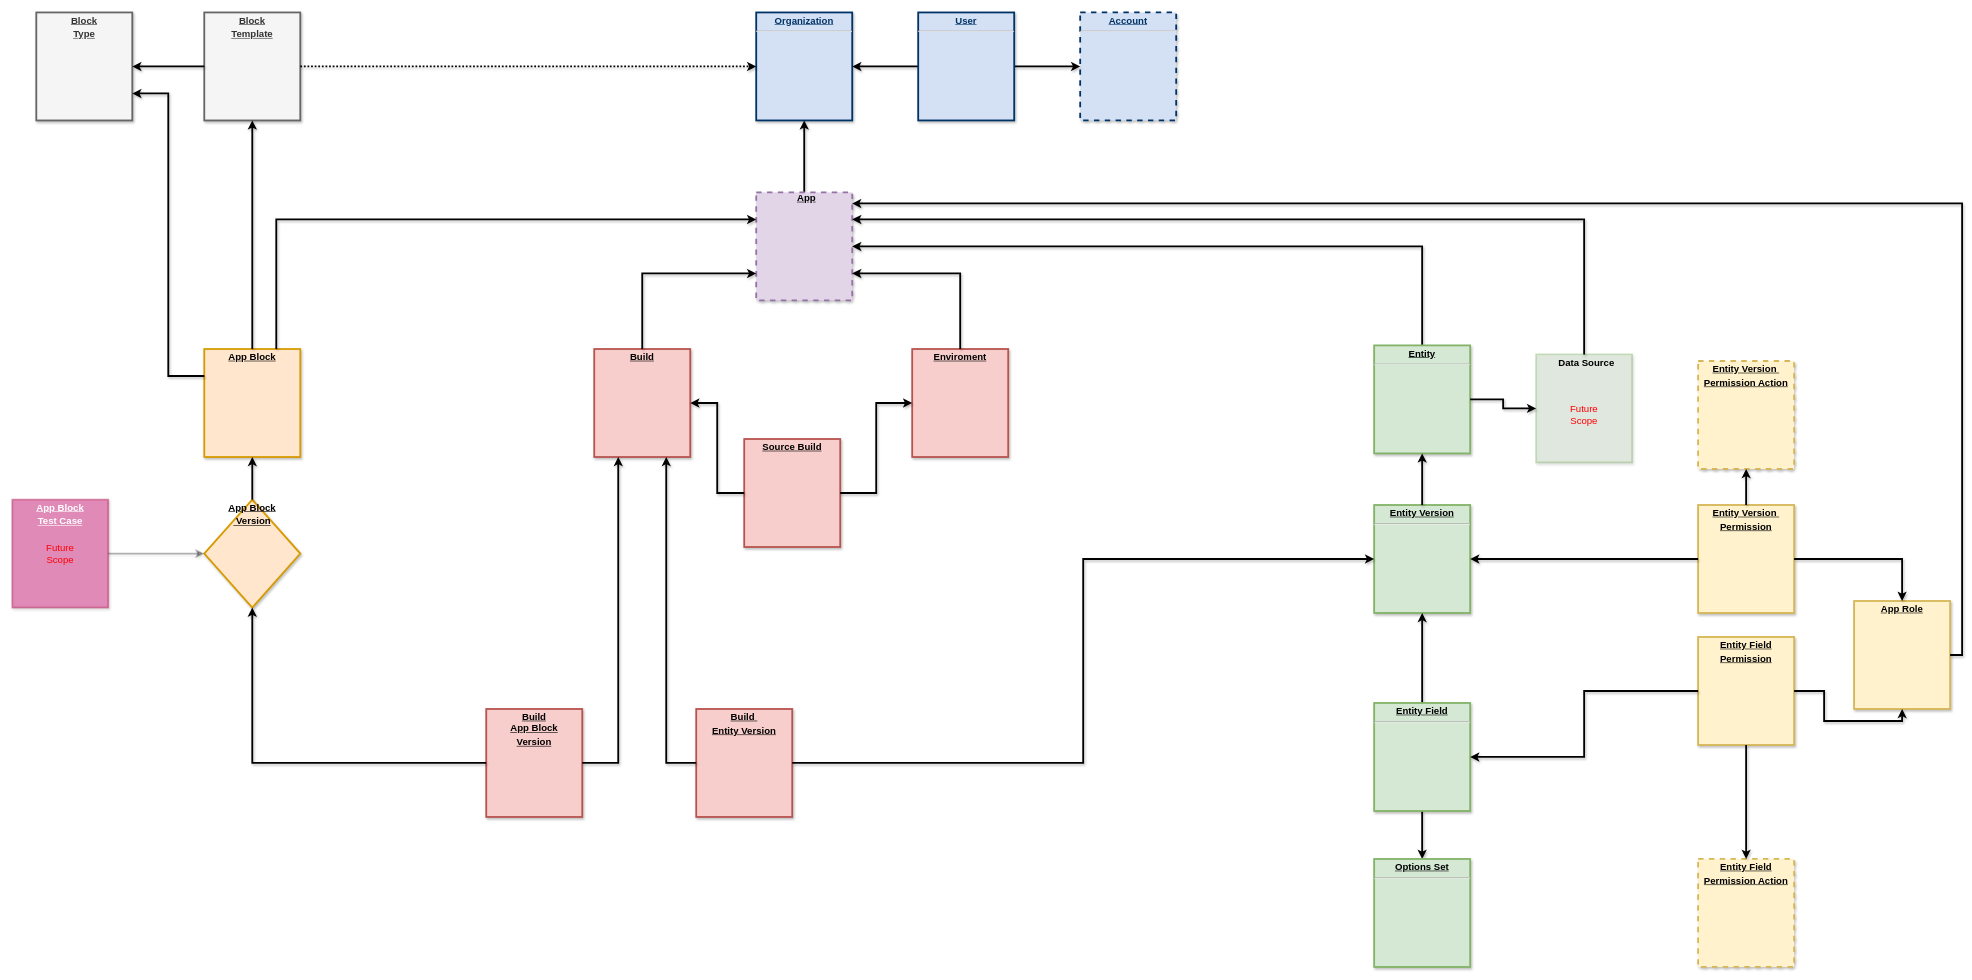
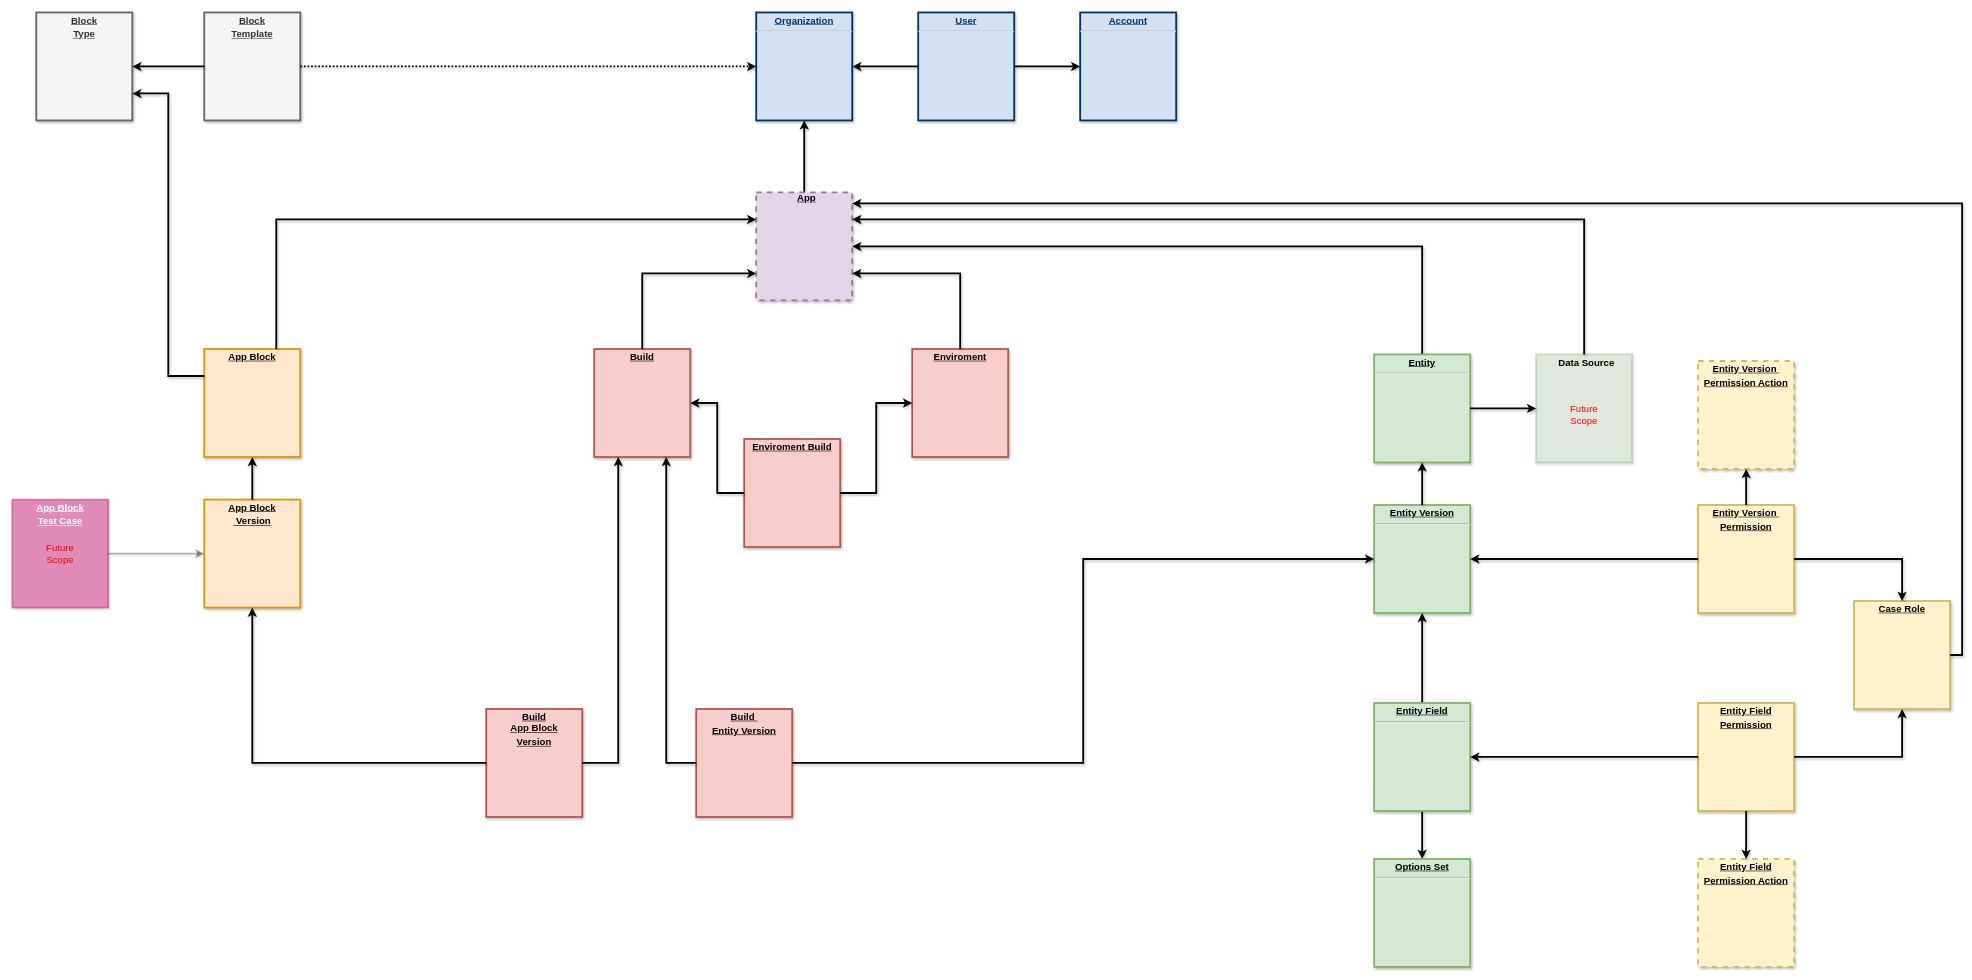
- <mxCell id="2" value="&lt;p style=&quot;margin: 4px 0px 0px; text-decoration: underline; font-size: 16px;&quot;&gt;&lt;strong style=&quot;font-size: 16px;&quot;&gt;Account&lt;/strong&gt;&lt;/p&gt;&lt;hr style=&quot;font-size: 16px;&quot;&gt;&lt;p style=&quot;margin: 0px 0px 0px 8px; font-size: 16px;&quot;&gt;&lt;br style=&quot;font-size: 16px;&quot;&gt;&lt;/p&gt;" style="verticalAlign=top;align=center;overflow=fill;fontSize=16;fontFamily=Helvetica;html=1;strokeColor=#003366;shadow=1;fillColor=#D4E1F5;fontColor=#003366;strokeWidth=3;labelPosition=center;verticalLabelPosition=middle;comic=0;dashed=1;" parent="1" vertex="1"><mxGeometry x="1800" y="20" width="160.0" height="180" as="geometry" /></mxCell>
+ <mxCell id="2" value="&lt;p style=&quot;margin: 4px 0px 0px; text-decoration: underline; font-size: 16px;&quot;&gt;&lt;strong style=&quot;font-size: 16px;&quot;&gt;Account&lt;/strong&gt;&lt;/p&gt;&lt;hr style=&quot;font-size: 16px;&quot;&gt;&lt;p style=&quot;margin: 0px 0px 0px 8px; font-size: 16px;&quot;&gt;&lt;br style=&quot;font-size: 16px;&quot;&gt;&lt;/p&gt;" style="verticalAlign=top;align=center;overflow=fill;fontSize=16;fontFamily=Helvetica;html=1;strokeColor=#003366;shadow=1;fillColor=#D4E1F5;fontColor=#003366;strokeWidth=3;labelPosition=center;verticalLabelPosition=middle;comic=0;" parent="1" vertex="1"><mxGeometry x="1800" y="20" width="160.0" height="180" as="geometry" /></mxCell>
- <mxCell id="35" style="edgeStyle=orthogonalEdgeStyle;rounded=0;orthogonalLoop=1;jettySize=auto;html=1;strokeWidth=3;exitX=0.5;exitY=0;exitDx=0;exitDy=0;fontSize=16;verticalAlign=top;labelPosition=center;verticalLabelPosition=middle;align=center;shadow=1;comic=0;" parent="1" source="16" target="34" edge="1"><mxGeometry relative="1" as="geometry"><mxPoint x="510" y="681" as="sourcePoint" /><mxPoint x="630" y="681" as="targetPoint" /></mxGeometry></mxCell>
- <mxCell id="10" value="&lt;p style=&quot;margin: 4px 0px 0px; text-decoration: underline; font-size: 16px;&quot;&gt;&lt;strong style=&quot;font-size: 16px;&quot;&gt;Entity&lt;/strong&gt;&lt;/p&gt;&lt;hr style=&quot;font-size: 16px;&quot;&gt;&lt;p style=&quot;margin: 0px 0px 0px 8px; font-size: 16px;&quot;&gt;&lt;br style=&quot;font-size: 16px;&quot;&gt;&lt;/p&gt;" style="verticalAlign=top;align=center;overflow=fill;fontSize=16;fontFamily=Helvetica;html=1;strokeColor=#82b366;shadow=1;fillColor=#d5e8d4;strokeWidth=3;labelPosition=center;verticalLabelPosition=middle;comic=0;" parent="1" vertex="1"><mxGeometry x="2290" y="575" width="160" height="180" as="geometry" /></mxCell>
+ <mxCell id="10" value="&lt;p style=&quot;margin: 4px 0px 0px; text-decoration: underline; font-size: 16px;&quot;&gt;&lt;strong style=&quot;font-size: 16px;&quot;&gt;Entity&lt;/strong&gt;&lt;/p&gt;&lt;hr style=&quot;font-size: 16px;&quot;&gt;&lt;p style=&quot;margin: 0px 0px 0px 8px; font-size: 16px;&quot;&gt;&lt;br style=&quot;font-size: 16px;&quot;&gt;&lt;/p&gt;" style="verticalAlign=top;align=center;overflow=fill;fontSize=16;fontFamily=Helvetica;html=1;strokeColor=#82b366;shadow=1;fillColor=#d5e8d4;strokeWidth=3;labelPosition=center;verticalLabelPosition=middle;comic=0;" parent="1" vertex="1"><mxGeometry x="2290" y="590" width="160" height="180" as="geometry" /></mxCell>
- <mxCell id="29" value="&lt;p style=&quot;margin: 4px 0px 0px; text-decoration: underline; font-size: 16px;&quot;&gt;&lt;b style=&quot;font-size: 16px;&quot;&gt;Source Build&lt;/b&gt;&lt;/p&gt;" style="verticalAlign=top;align=center;overflow=fill;fontSize=16;fontFamily=Helvetica;html=1;strokeColor=#b85450;shadow=1;fillColor=#f8cecc;strokeWidth=3;labelPosition=center;verticalLabelPosition=middle;comic=0;" parent="1" vertex="1"><mxGeometry x="1240" y="731" width="160" height="180" as="geometry" /></mxCell>
+ <mxCell id="29" value="&lt;p style=&quot;margin: 4px 0px 0px; text-decoration: underline; font-size: 16px;&quot;&gt;&lt;b style=&quot;font-size: 16px;&quot;&gt;Enviroment Build&lt;/b&gt;&lt;/p&gt;" style="verticalAlign=top;align=center;overflow=fill;fontSize=16;fontFamily=Helvetica;html=1;strokeColor=#b85450;shadow=1;fillColor=#f8cecc;strokeWidth=3;labelPosition=center;verticalLabelPosition=middle;comic=0;" parent="1" vertex="1"><mxGeometry x="1240" y="731" width="160" height="180" as="geometry" /></mxCell>
- <mxCell id="19" value="&lt;p style=&quot;margin: 4px 0px 0px ; text-decoration: underline ; font-size: 16px&quot;&gt;&lt;b style=&quot;font-size: 16px&quot;&gt;App Block&lt;/b&gt;&lt;/p&gt;&lt;p style=&quot;margin: 4px 0px 0px ; text-decoration: underline ; font-size: 16px&quot;&gt;&lt;b style=&quot;font-size: 16px&quot;&gt;&amp;nbsp;Version&lt;/b&gt;&lt;/p&gt;" style="rhombus;verticalAlign=top;align=center;overflow=fill;fontSize=16;fontFamily=Helvetica;html=1;strokeColor=#d79b00;shadow=1;fillColor=#ffe6cc;strokeWidth=3;labelPosition=center;verticalLabelPosition=middle;comic=0;" parent="1" vertex="1"><mxGeometry x="340" y="832" width="160" height="180" as="geometry" /></mxCell>
+ <mxCell id="19" value="&lt;p style=&quot;margin: 4px 0px 0px ; text-decoration: underline ; font-size: 16px&quot;&gt;&lt;b style=&quot;font-size: 16px&quot;&gt;App Block&lt;/b&gt;&lt;/p&gt;&lt;p style=&quot;margin: 4px 0px 0px ; text-decoration: underline ; font-size: 16px&quot;&gt;&lt;b style=&quot;font-size: 16px&quot;&gt;&amp;nbsp;Version&lt;/b&gt;&lt;/p&gt;" style="verticalAlign=top;align=center;overflow=fill;fontSize=16;fontFamily=Helvetica;html=1;strokeColor=#d79b00;shadow=1;fillColor=#ffe6cc;strokeWidth=3;labelPosition=center;verticalLabelPosition=middle;comic=0;" parent="1" vertex="1"><mxGeometry x="340" y="832" width="160" height="180" as="geometry" /></mxCell>
- <mxCell id="32" value="&lt;p style=&quot;margin: 4px 0px 0px ; text-decoration: underline ; font-size: 16px&quot;&gt;&lt;strong style=&quot;font-size: 16px&quot;&gt;App Role&lt;/strong&gt;&lt;/p&gt;&lt;p style=&quot;margin: 0px 0px 0px 8px ; font-size: 16px&quot;&gt;&lt;br&gt;&lt;/p&gt;" style="verticalAlign=top;align=center;overflow=fill;fontSize=16;fontFamily=Helvetica;html=1;strokeColor=#d6b656;shadow=1;fillColor=#fff2cc;strokeWidth=3;labelPosition=center;verticalLabelPosition=middle;comic=0;" parent="1" vertex="1"><mxGeometry x="3090" y="1001" width="160" height="180" as="geometry" /></mxCell>
+ <mxCell id="32" value="&lt;p style=&quot;margin: 4px 0px 0px ; text-decoration: underline ; font-size: 16px&quot;&gt;&lt;strong style=&quot;font-size: 16px&quot;&gt;Case Role&lt;/strong&gt;&lt;/p&gt;&lt;p style=&quot;margin: 0px 0px 0px 8px ; font-size: 16px&quot;&gt;&lt;br&gt;&lt;/p&gt;" style="verticalAlign=top;align=center;overflow=fill;fontSize=16;fontFamily=Helvetica;html=1;strokeColor=#d6b656;shadow=1;fillColor=#fff2cc;strokeWidth=3;labelPosition=center;verticalLabelPosition=middle;comic=0;" parent="1" vertex="1"><mxGeometry x="3090" y="1001" width="160" height="180" as="geometry" /></mxCell>
- <mxCell id="52" value="&lt;p style=&quot;margin: 4px 0px 0px ; text-decoration: underline ; font-size: 16px&quot;&gt;&lt;strong style=&quot;font-size: 16px&quot;&gt;Entity Field&lt;/strong&gt;&lt;/p&gt;&lt;p style=&quot;margin: 4px 0px 0px ; text-decoration: underline ; font-size: 16px&quot;&gt;&lt;strong style=&quot;font-size: 16px&quot;&gt;Permission&lt;/strong&gt;&lt;/p&gt;&lt;p style=&quot;margin: 0px 0px 0px 8px ; font-size: 16px&quot;&gt;&lt;br&gt;&lt;/p&gt;" style="verticalAlign=top;align=center;overflow=fill;fontSize=16;fontFamily=Helvetica;html=1;strokeColor=#d6b656;shadow=1;fillColor=#fff2cc;strokeWidth=3;labelPosition=center;verticalLabelPosition=middle;comic=0;" vertex="1" parent="1"><mxGeometry x="2830" y="1061" width="160" height="180" as="geometry" /></mxCell>
+ <mxCell id="52" value="&lt;p style=&quot;margin: 4px 0px 0px ; text-decoration: underline ; font-size: 16px&quot;&gt;&lt;strong style=&quot;font-size: 16px&quot;&gt;Entity Field&lt;/strong&gt;&lt;/p&gt;&lt;p style=&quot;margin: 4px 0px 0px ; text-decoration: underline ; font-size: 16px&quot;&gt;&lt;strong style=&quot;font-size: 16px&quot;&gt;Permission&lt;/strong&gt;&lt;/p&gt;&lt;p style=&quot;margin: 0px 0px 0px 8px ; font-size: 16px&quot;&gt;&lt;br&gt;&lt;/p&gt;" style="verticalAlign=top;align=center;overflow=fill;fontSize=16;fontFamily=Helvetica;html=1;strokeColor=#d6b656;shadow=1;fillColor=#fff2cc;strokeWidth=3;labelPosition=center;verticalLabelPosition=middle;comic=0;" vertex="1" parent="1"><mxGeometry x="2830" y="1171" width="160" height="180" as="geometry" /></mxCell>
